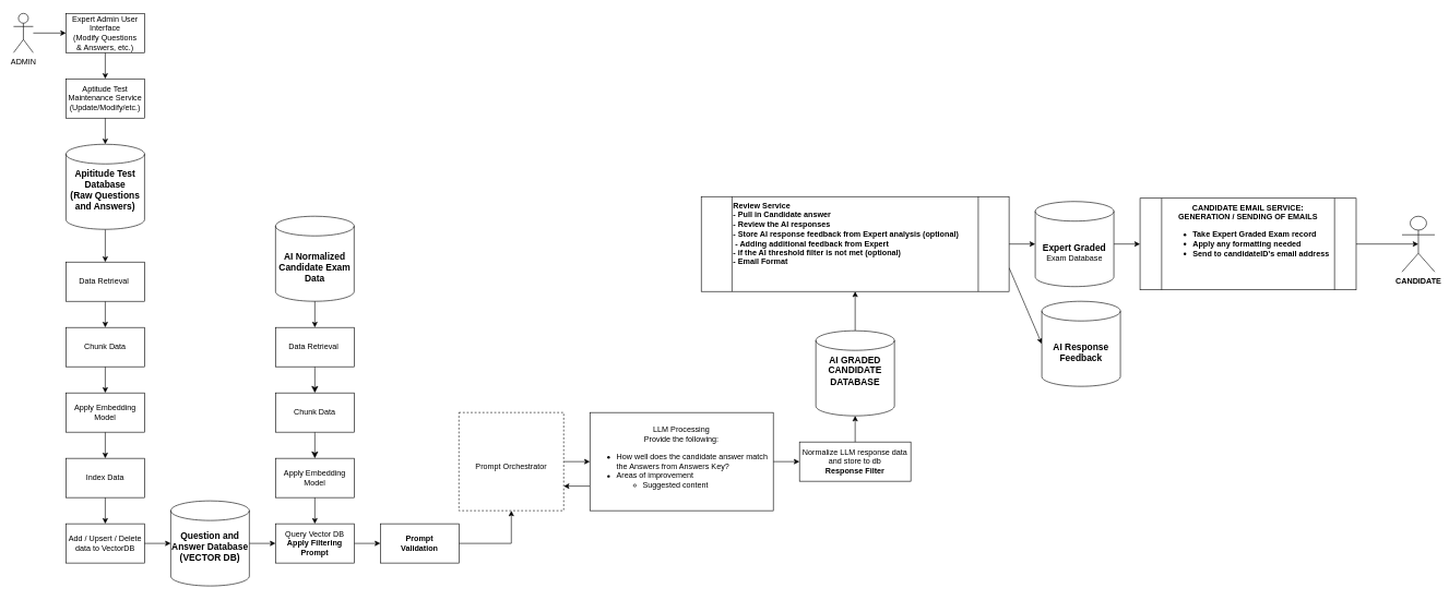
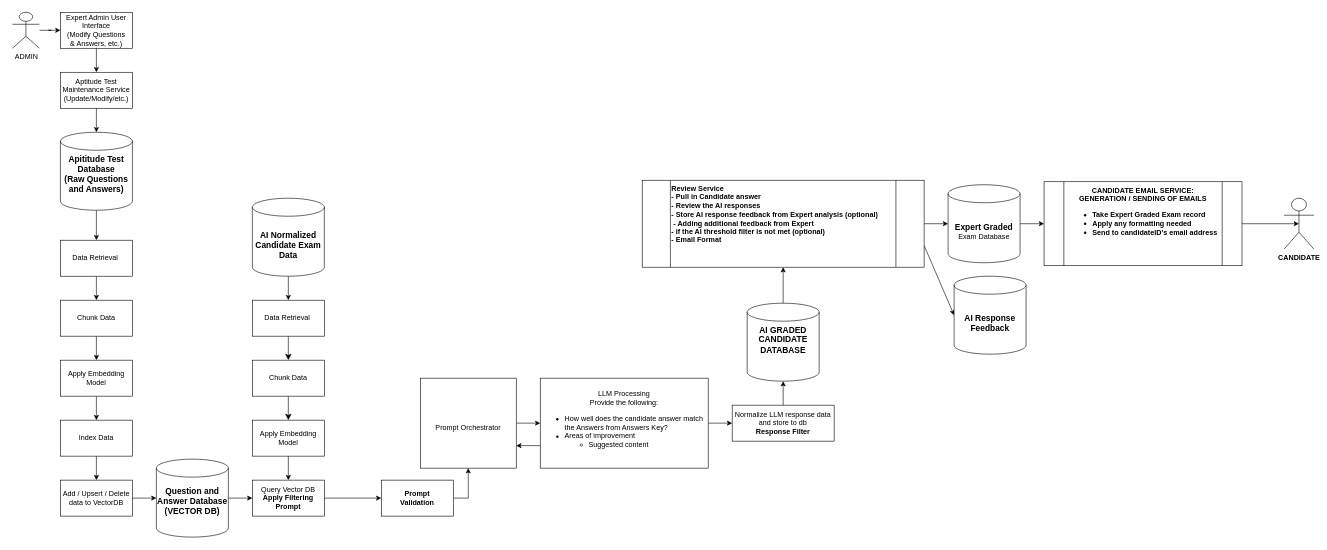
- <mxCell id="24" value="ADMIN" style="shape=umlActor;verticalLabelPosition=bottom;verticalAlign=top;html=1;outlineConnect=0;" parent="1" vertex="1"><mxGeometry x="20" y="20" width="30" height="60" as="geometry" /></mxCell>
+ <mxCell id="24" value="ADMIN" style="shape=umlActor;verticalLabelPosition=bottom;verticalAlign=top;html=1;outlineConnect=0;" parent="1" vertex="1"><mxGeometry x="20" y="20" width="45" height="60" as="geometry" /></mxCell>
- <mxCell id="27" value="&lt;div&gt;&lt;br&gt;&lt;/div&gt;&lt;div&gt;&lt;span style=&quot;text-align: left; background-color: initial;&quot;&gt;Prompt Orchestrator&lt;/span&gt;&lt;/div&gt;" style="rounded=0;whiteSpace=wrap;html=1;dashed=1;" parent="1" vertex="1"><mxGeometry x="700" y="630" width="160" height="150" as="geometry" /></mxCell>
+ <mxCell id="27" value="&lt;div&gt;&lt;br&gt;&lt;/div&gt;&lt;div&gt;&lt;span style=&quot;text-align: left; background-color: initial;&quot;&gt;Prompt Orchestrator&lt;/span&gt;&lt;/div&gt;" style="rounded=0;whiteSpace=wrap;html=1;" parent="1" vertex="1"><mxGeometry x="700" y="630" width="160" height="150" as="geometry" /></mxCell>
- <mxCell id="38" value="&lt;b&gt;Prompt&lt;br&gt;Validation&lt;br&gt;&lt;/b&gt;" style="rounded=0;whiteSpace=wrap;html=1;" parent="1" vertex="1"><mxGeometry x="580" y="800" width="120" height="60" as="geometry" /></mxCell>
+ <mxCell id="38" value="&lt;b&gt;Prompt&lt;br&gt;Validation&lt;br&gt;&lt;/b&gt;" style="rounded=0;whiteSpace=wrap;html=1;" parent="1" vertex="1"><mxGeometry x="635" y="800" width="120" height="60" as="geometry" /></mxCell>
